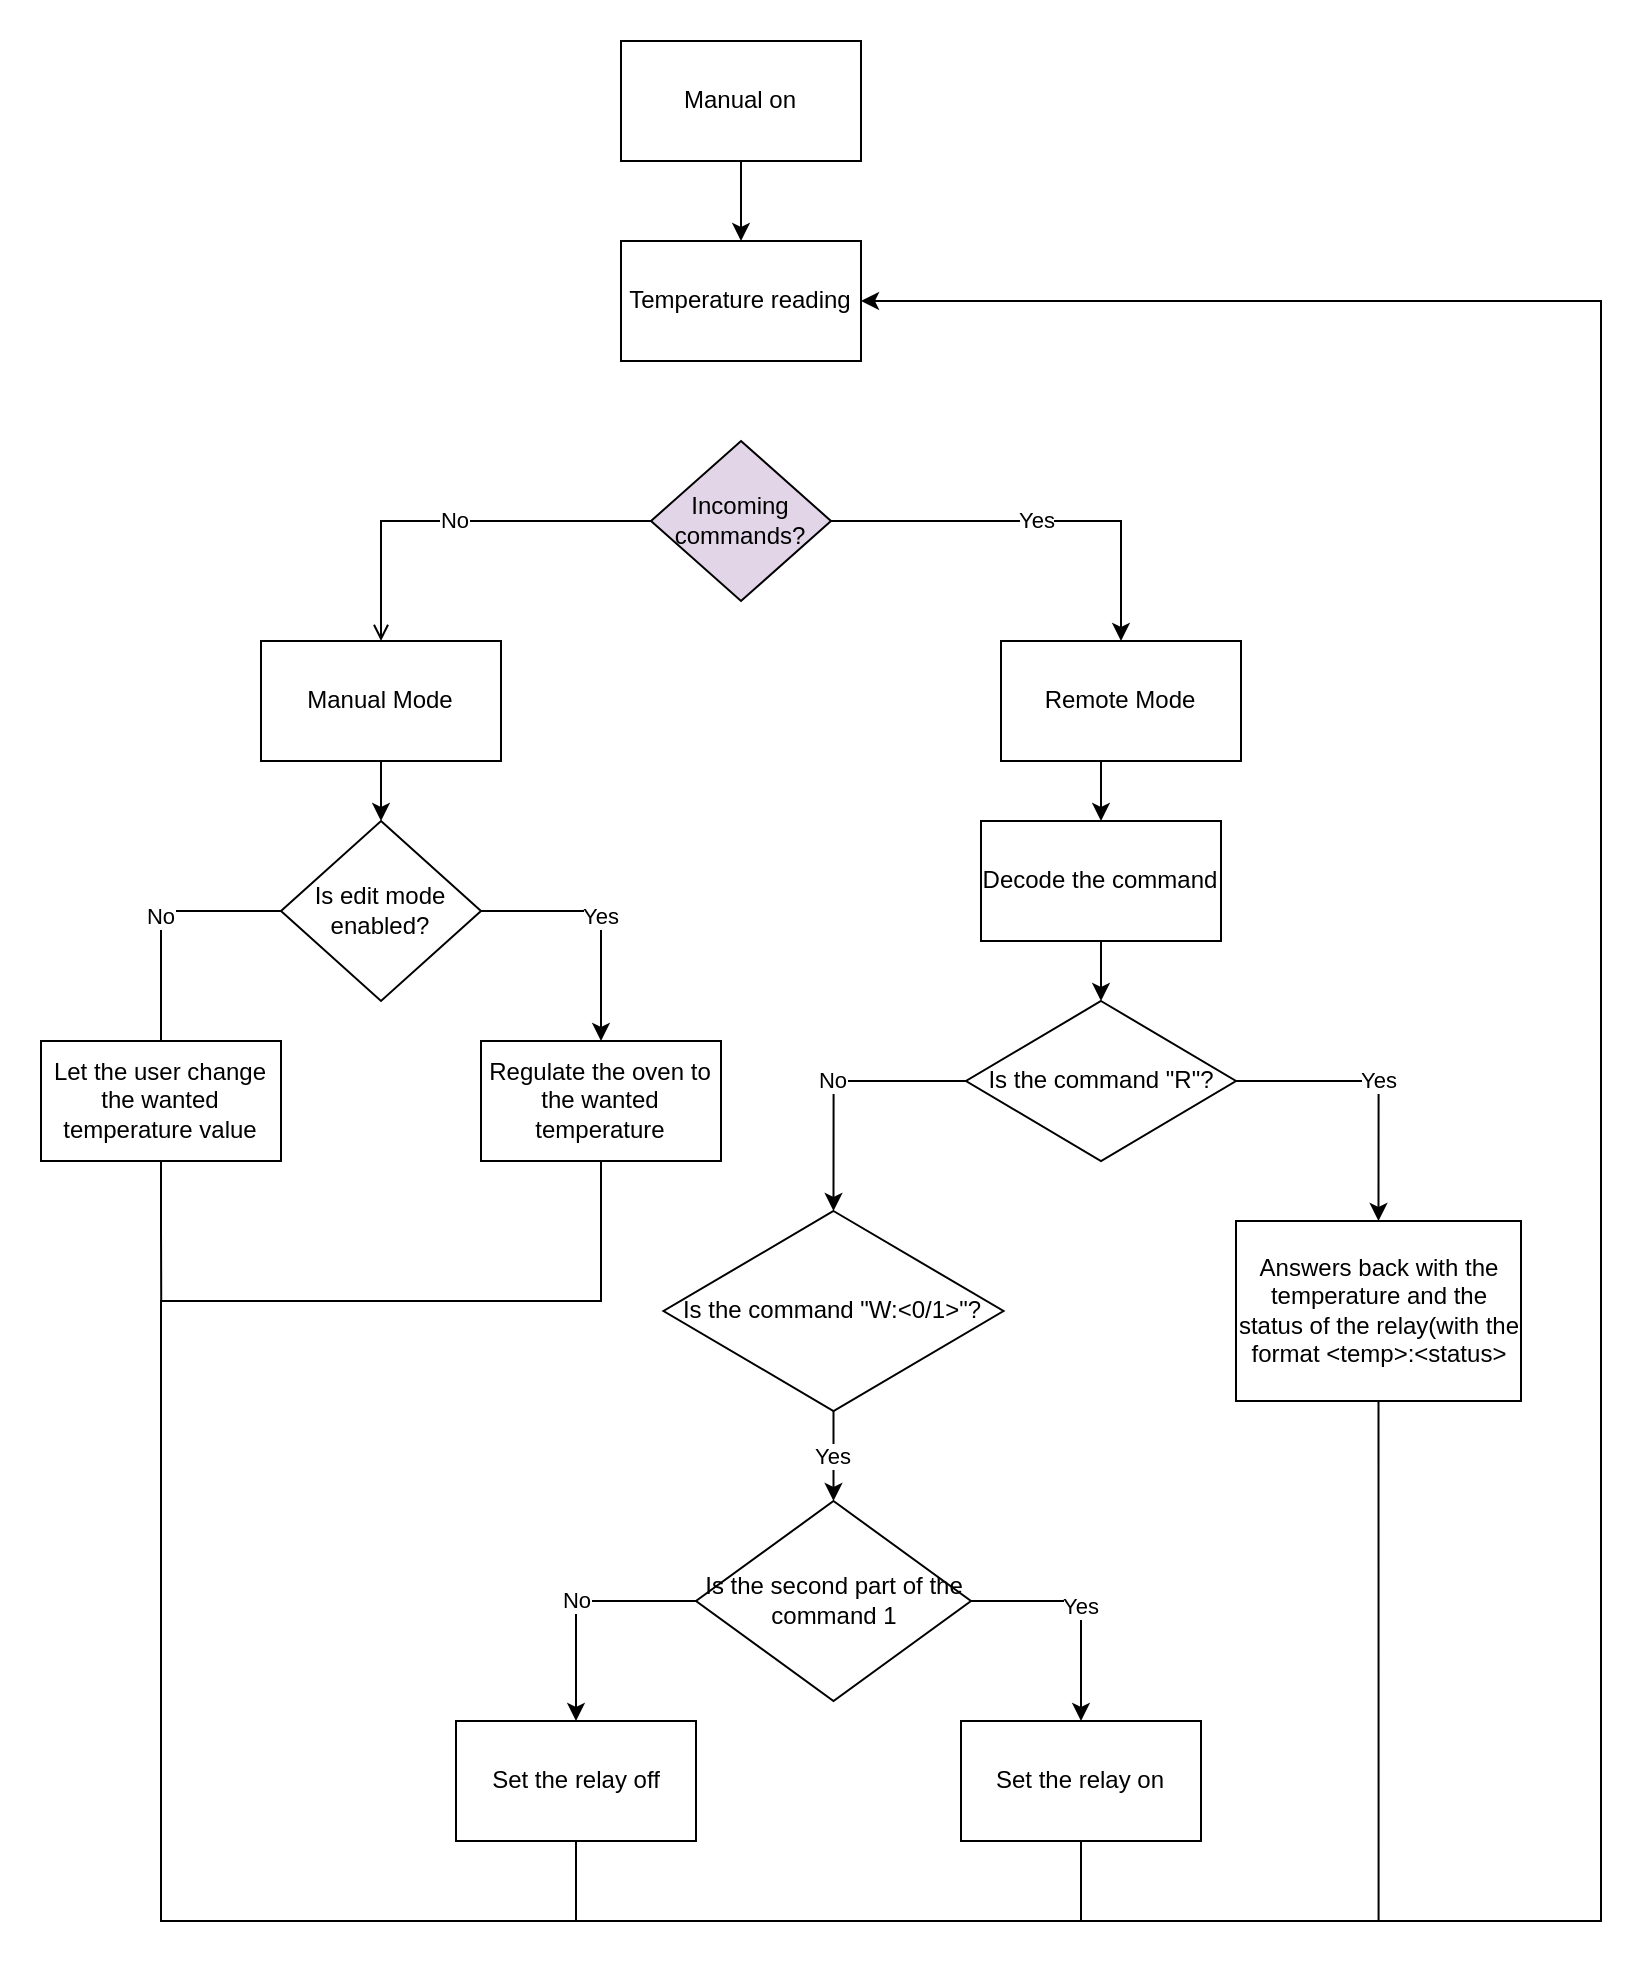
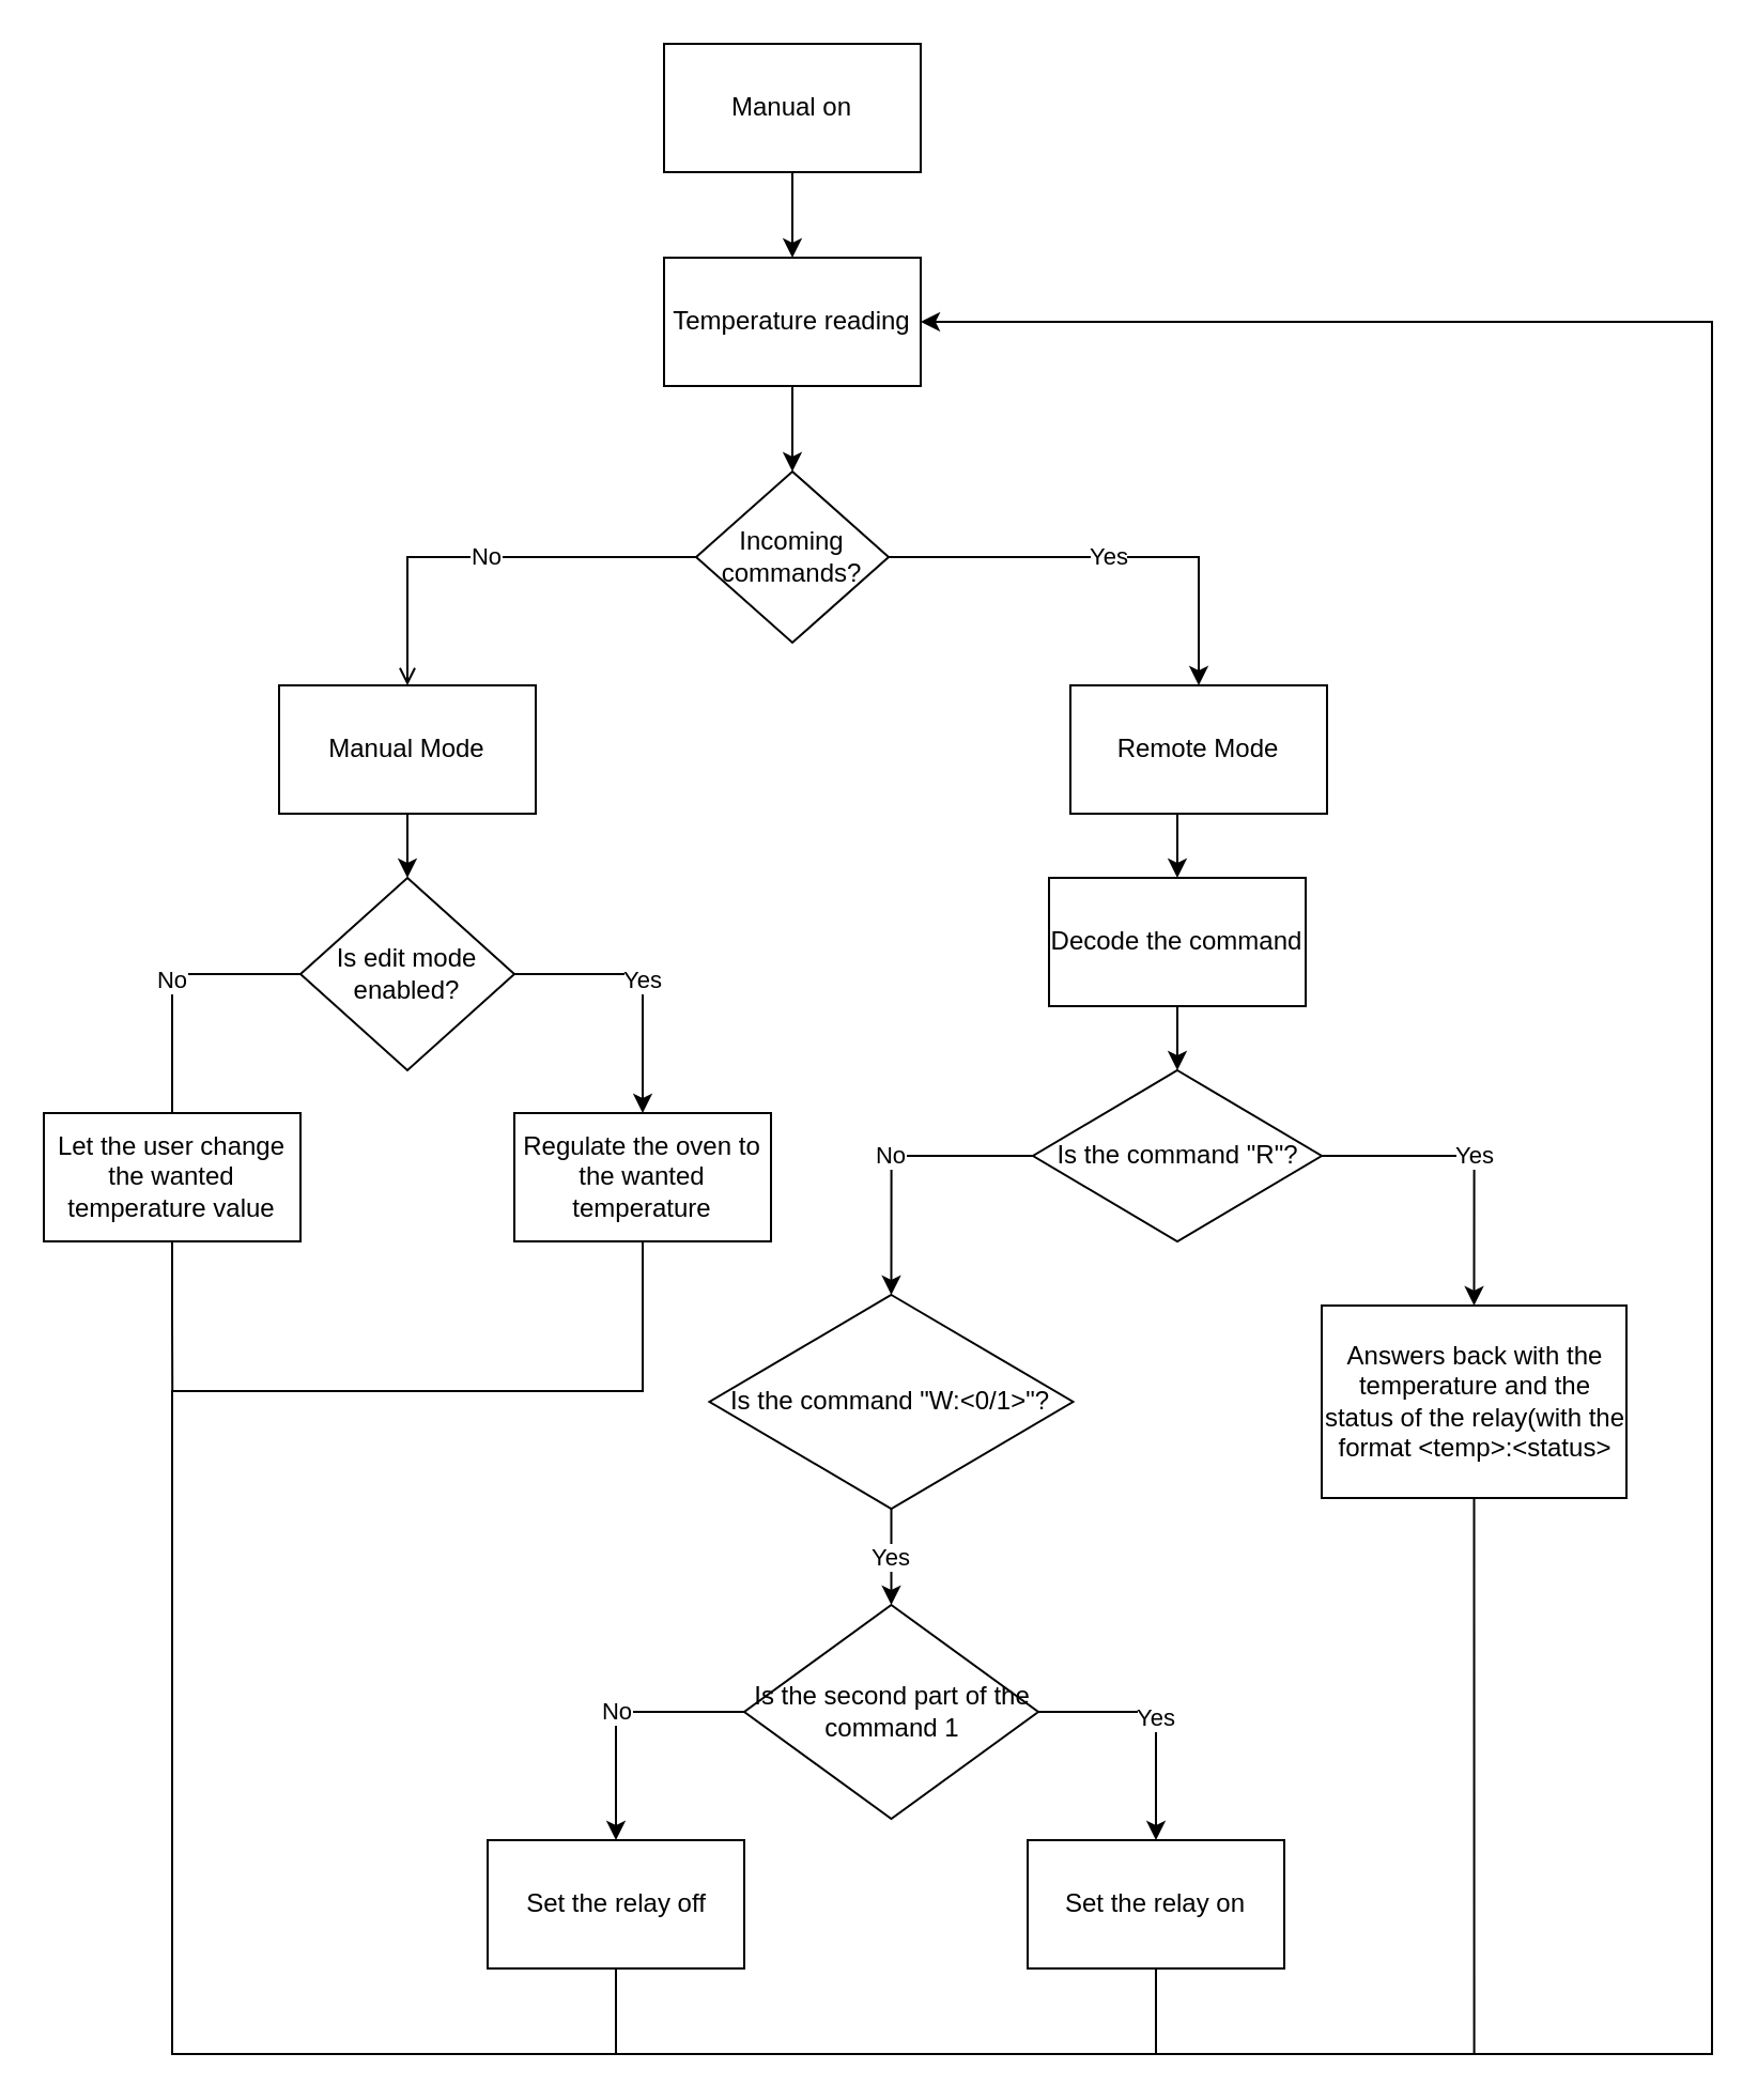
+ <mxCell id="4" style="edgeStyle=orthogonalEdgeStyle;rounded=0;orthogonalLoop=1;jettySize=auto;html=1;exitX=0.5;exitY=1;exitDx=0;exitDy=0;entryX=0.5;entryY=0;entryDx=0;entryDy=0;" edge="1" parent="1" source="5" target="8"><mxGeometry relative="1" as="geometry" /></mxCell>
- <mxCell id="8" value="Incoming commands?" style="rhombus;whiteSpace=wrap;html=1;fillColor=#e1d5e7;" vertex="1" parent="1"><mxGeometry x="325" y="220" width="90" height="80" as="geometry" /></mxCell>
+ <mxCell id="8" value="Incoming commands?" style="rhombus;whiteSpace=wrap;html=1;" vertex="1" parent="1"><mxGeometry x="325" y="220" width="90" height="80" as="geometry" /></mxCell>
